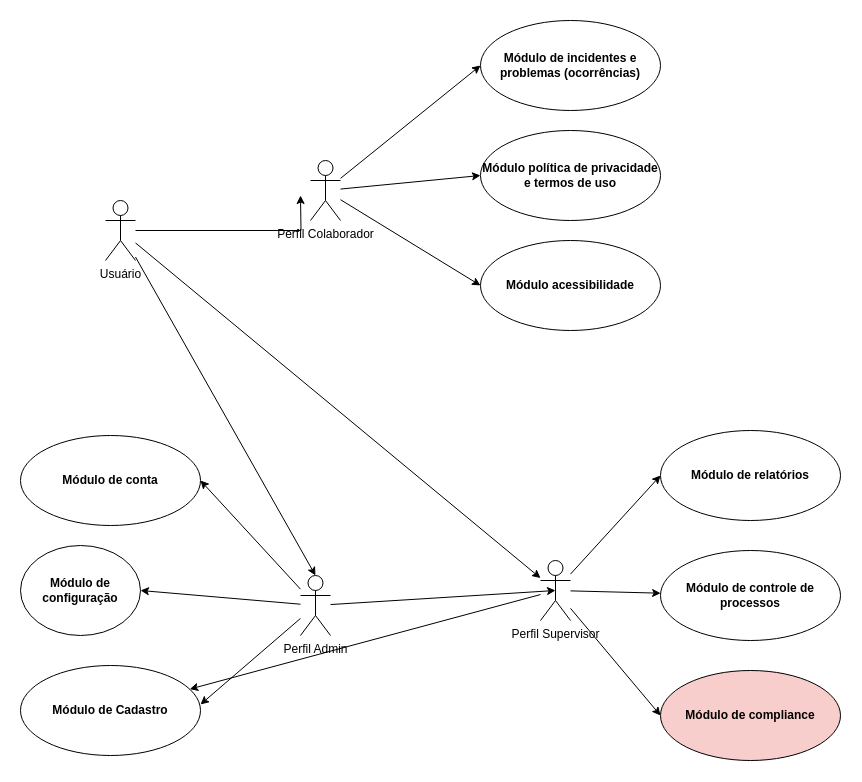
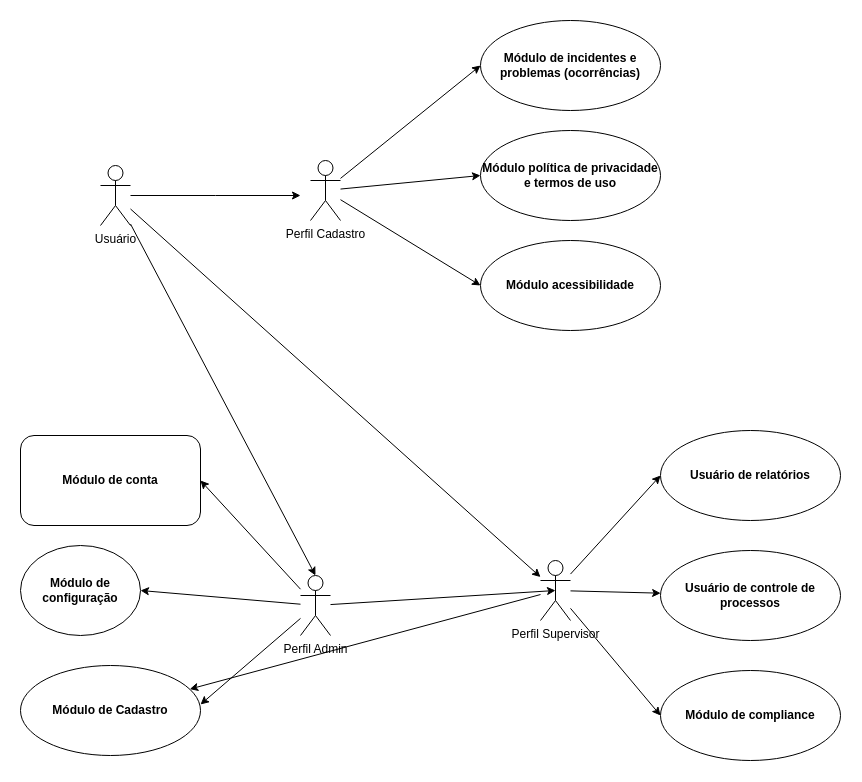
- <mxCell id="5" value="Usuário" style="shape=umlActor;verticalLabelPosition=bottom;verticalAlign=top;html=1;outlineConnect=0;" vertex="1" parent="1"><mxGeometry x="105" y="200" width="30" height="60" as="geometry" /></mxCell>
+ <mxCell id="5" value="Usuário" style="shape=umlActor;verticalLabelPosition=bottom;verticalAlign=top;html=1;outlineConnect=0;" vertex="1" parent="1"><mxGeometry x="100" y="165" width="30" height="60" as="geometry" /></mxCell>
- <mxCell id="19" value="Perfil Colaborador" style="shape=umlActor;verticalLabelPosition=bottom;verticalAlign=top;html=1;outlineConnect=0;" vertex="1" parent="1"><mxGeometry x="310" y="160" width="30" height="60" as="geometry" /></mxCell>
+ <mxCell id="19" value="Perfil Cadastro" style="shape=umlActor;verticalLabelPosition=bottom;verticalAlign=top;html=1;outlineConnect=0;" vertex="1" parent="1"><mxGeometry x="310" y="160" width="30" height="60" as="geometry" /></mxCell>
- <mxCell id="27" value="&lt;b&gt;Módulo de relatórios&lt;/b&gt;" style="ellipse;whiteSpace=wrap;html=1;" vertex="1" parent="1"><mxGeometry x="660" y="430" width="180" height="90" as="geometry" /></mxCell>
+ <mxCell id="27" value="&lt;b&gt;Usuário de relatórios&lt;/b&gt;" style="ellipse;whiteSpace=wrap;html=1;" vertex="1" parent="1"><mxGeometry x="660" y="430" width="180" height="90" as="geometry" /></mxCell>
- <mxCell id="24" value="&lt;b&gt;Módulo de conta&lt;/b&gt;" style="ellipse;whiteSpace=wrap;html=1;" vertex="1" parent="1"><mxGeometry x="20" y="435" width="180" height="90" as="geometry" /></mxCell>
+ <mxCell id="24" value="&lt;b&gt;Módulo de conta&lt;/b&gt;" style="whiteSpace=wrap;html=1;rounded=1;" vertex="1" parent="1"><mxGeometry x="20" y="435" width="180" height="90" as="geometry" /></mxCell>
- <mxCell id="21" value="&lt;b&gt;Módulo de controle de processos&lt;/b&gt;" style="ellipse;whiteSpace=wrap;html=1;" vertex="1" parent="1"><mxGeometry x="660" y="550" width="180" height="90" as="geometry" /></mxCell>
+ <mxCell id="21" value="&lt;b&gt;Usuário de controle de processos&lt;/b&gt;" style="ellipse;whiteSpace=wrap;html=1;" vertex="1" parent="1"><mxGeometry x="660" y="550" width="180" height="90" as="geometry" /></mxCell>
- <mxCell id="22" value="&lt;b&gt;Módulo de compliance&lt;/b&gt;" style="ellipse;whiteSpace=wrap;html=1;fillColor=#f8cecc;" vertex="1" parent="1"><mxGeometry x="660" y="670" width="180" height="90" as="geometry" /></mxCell>
+ <mxCell id="22" value="&lt;b&gt;Módulo de compliance&lt;/b&gt;" style="ellipse;whiteSpace=wrap;html=1;" vertex="1" parent="1"><mxGeometry x="660" y="670" width="180" height="90" as="geometry" /></mxCell>
